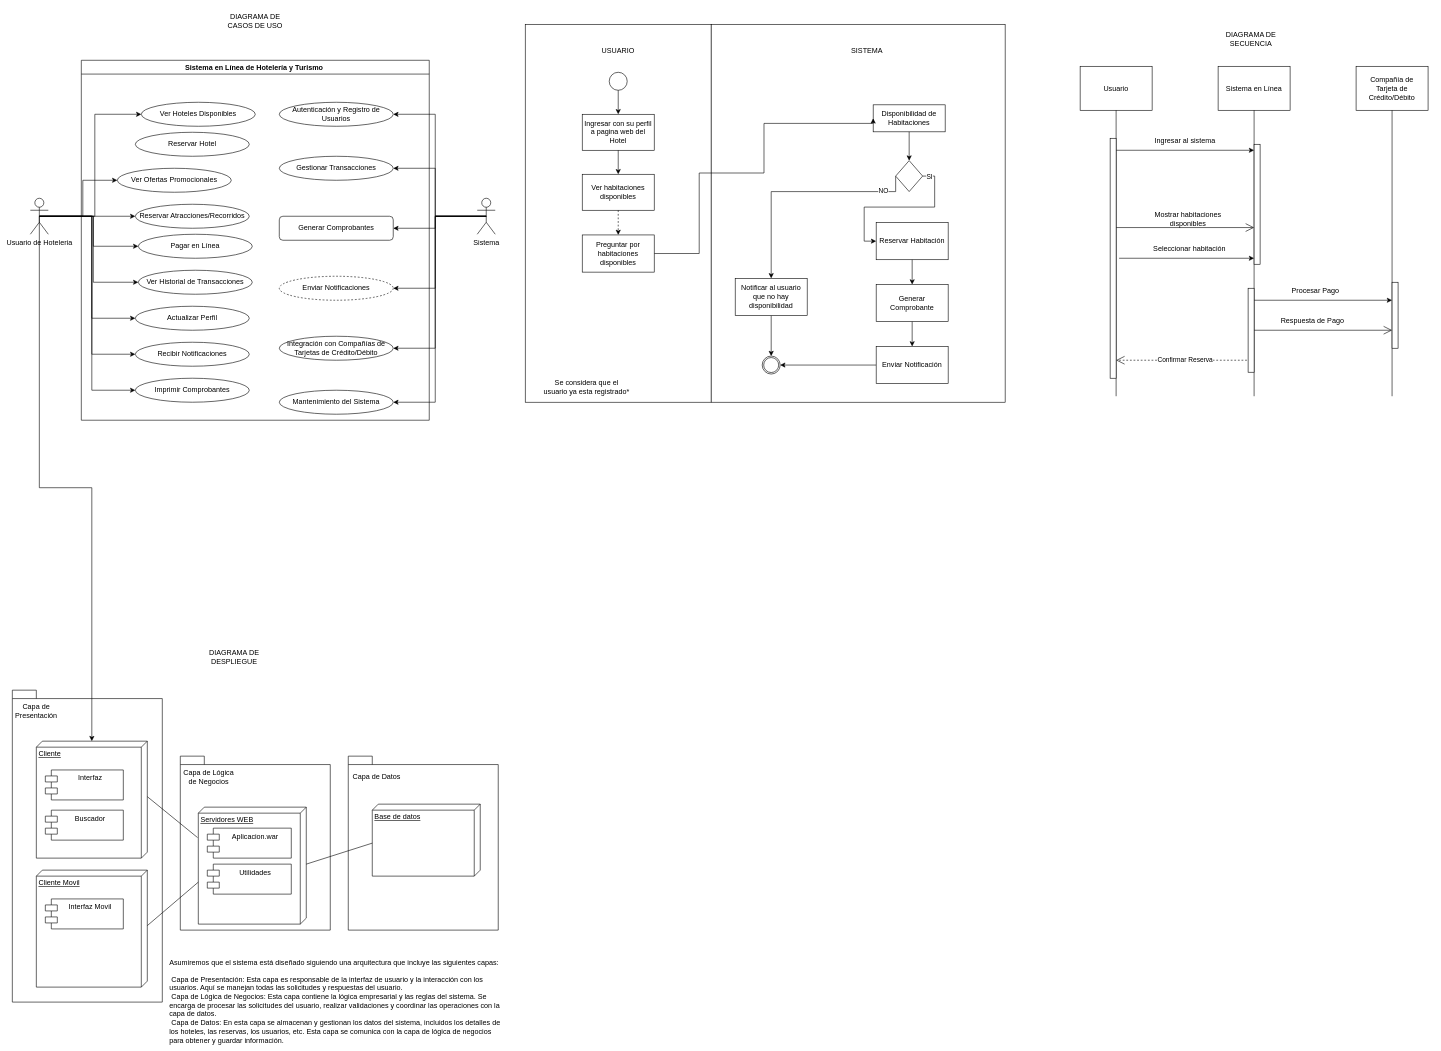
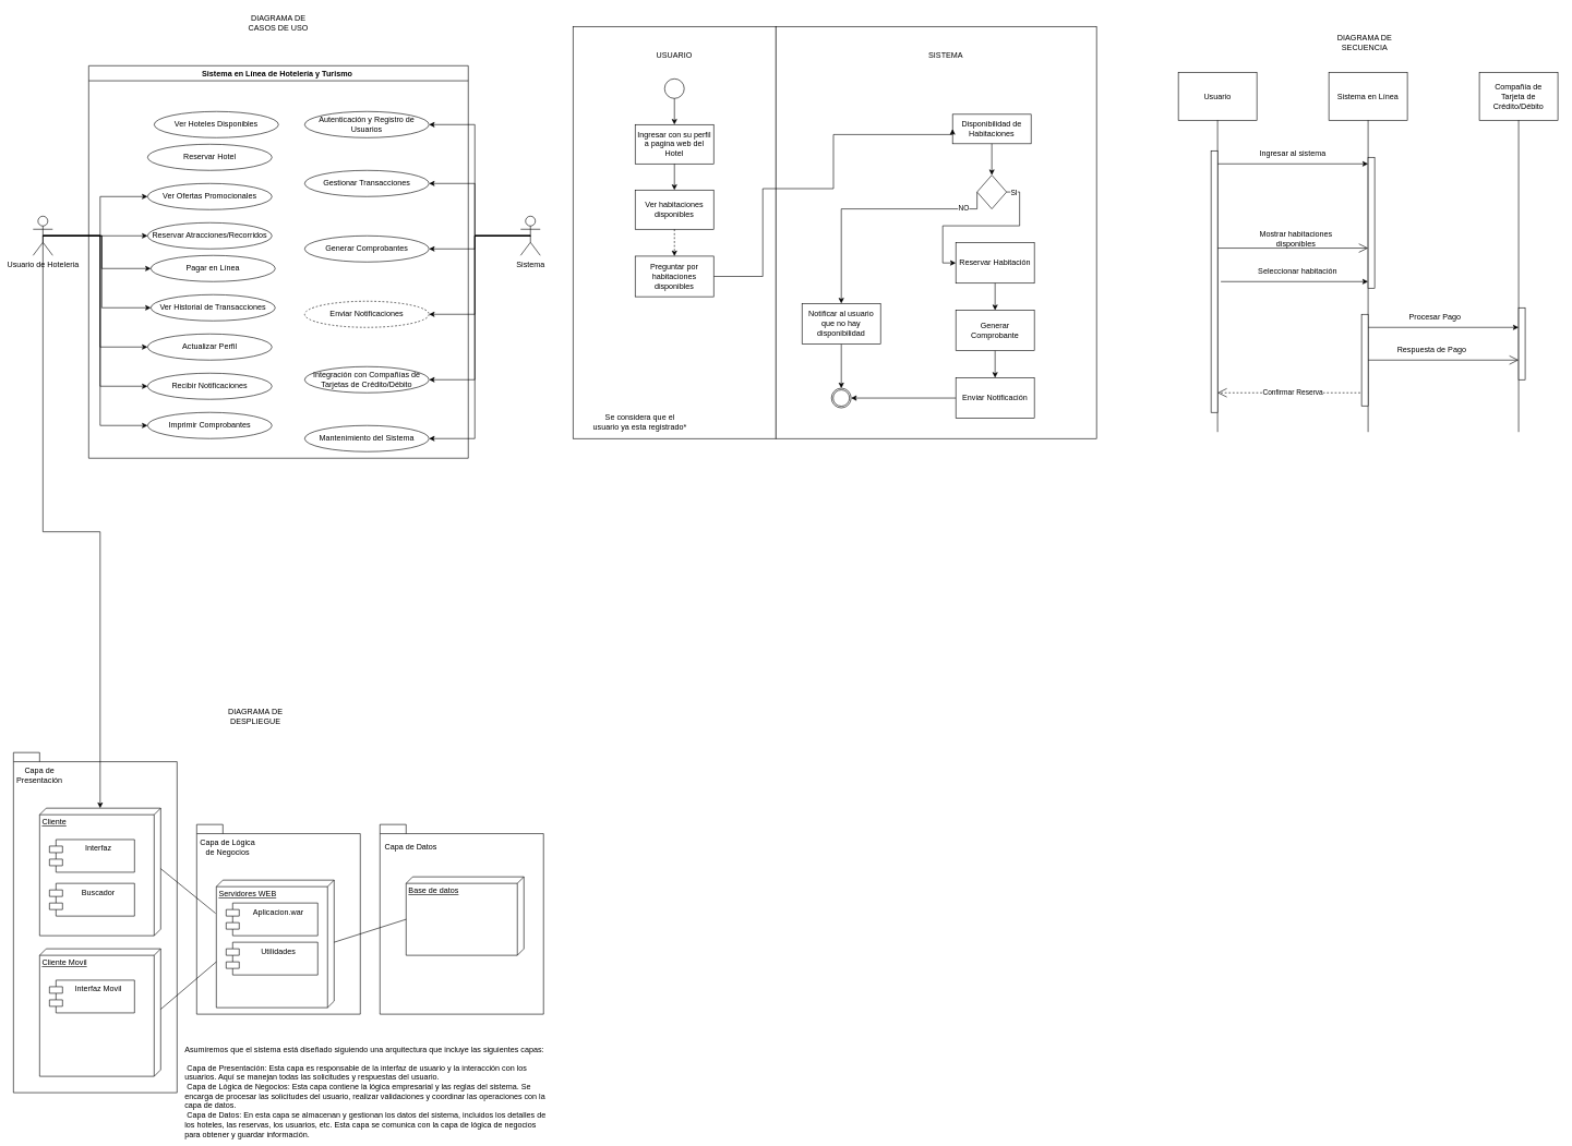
- <mxCell id="109" style="edgeStyle=orthogonalEdgeStyle;rounded=0;orthogonalLoop=1;jettySize=auto;html=1;exitX=0.5;exitY=0.5;exitDx=0;exitDy=0;exitPerimeter=0;entryX=0;entryY=0.5;entryDx=0;entryDy=0;" edge="1" parent="83" source="107" target="108"><mxGeometry relative="1" as="geometry" /></mxCell>
- <mxCell id="86" value="Ver Ofertas Promocionales" style="ellipse;whiteSpace=wrap;html=1;" vertex="1" parent="84"><mxGeometry x="60" y="180" width="190" height="40" as="geometry" /></mxCell>
+ <mxCell id="86" value="Ver Ofertas Promocionales" style="ellipse;whiteSpace=wrap;html=1;" vertex="1" parent="84"><mxGeometry x="90" y="180" width="190" height="40" as="geometry" /></mxCell>
- <mxCell id="95" value="Generar Comprobantes" style="whiteSpace=wrap;html=1;rounded=1;" vertex="1" parent="84"><mxGeometry x="330" y="260" width="190" height="40" as="geometry" /></mxCell>
+ <mxCell id="95" value="Generar Comprobantes" style="ellipse;whiteSpace=wrap;html=1;" vertex="1" parent="84"><mxGeometry x="330" y="260" width="190" height="40" as="geometry" /></mxCell>
